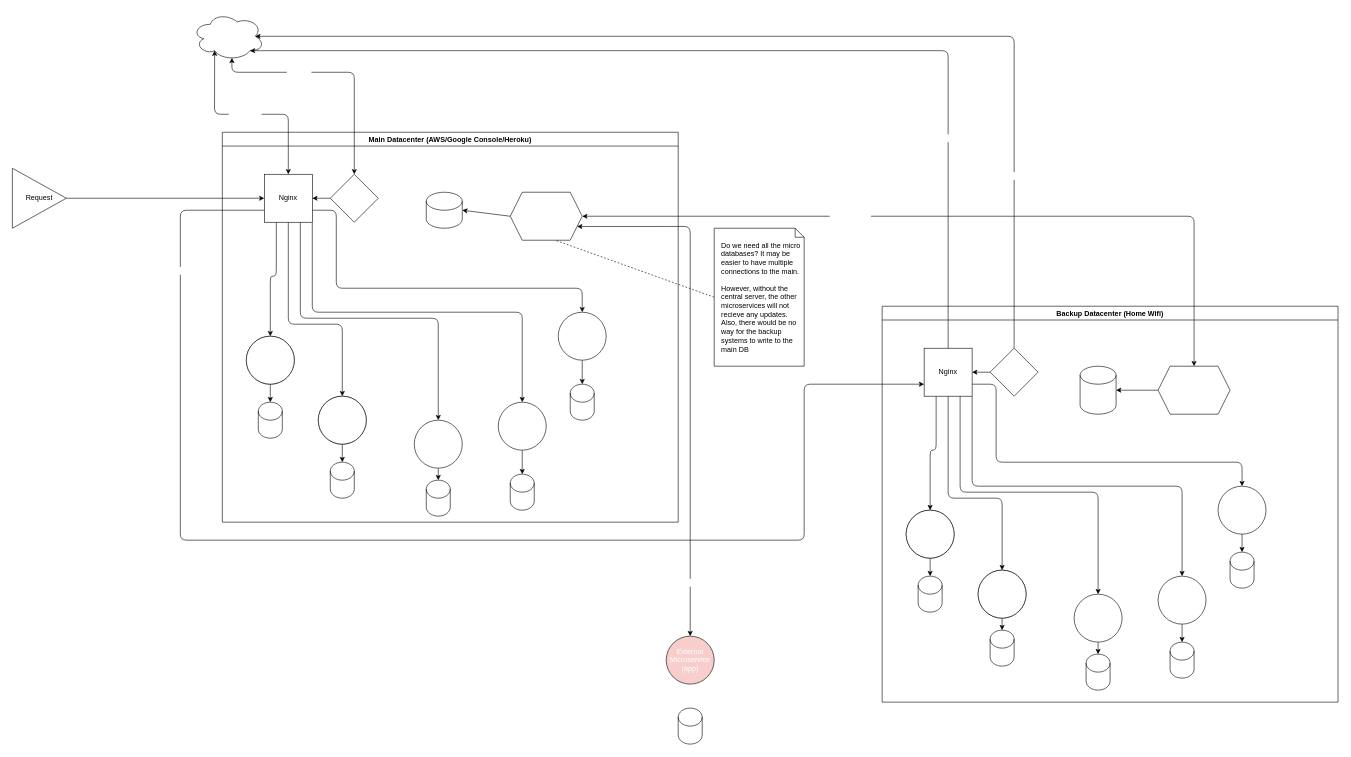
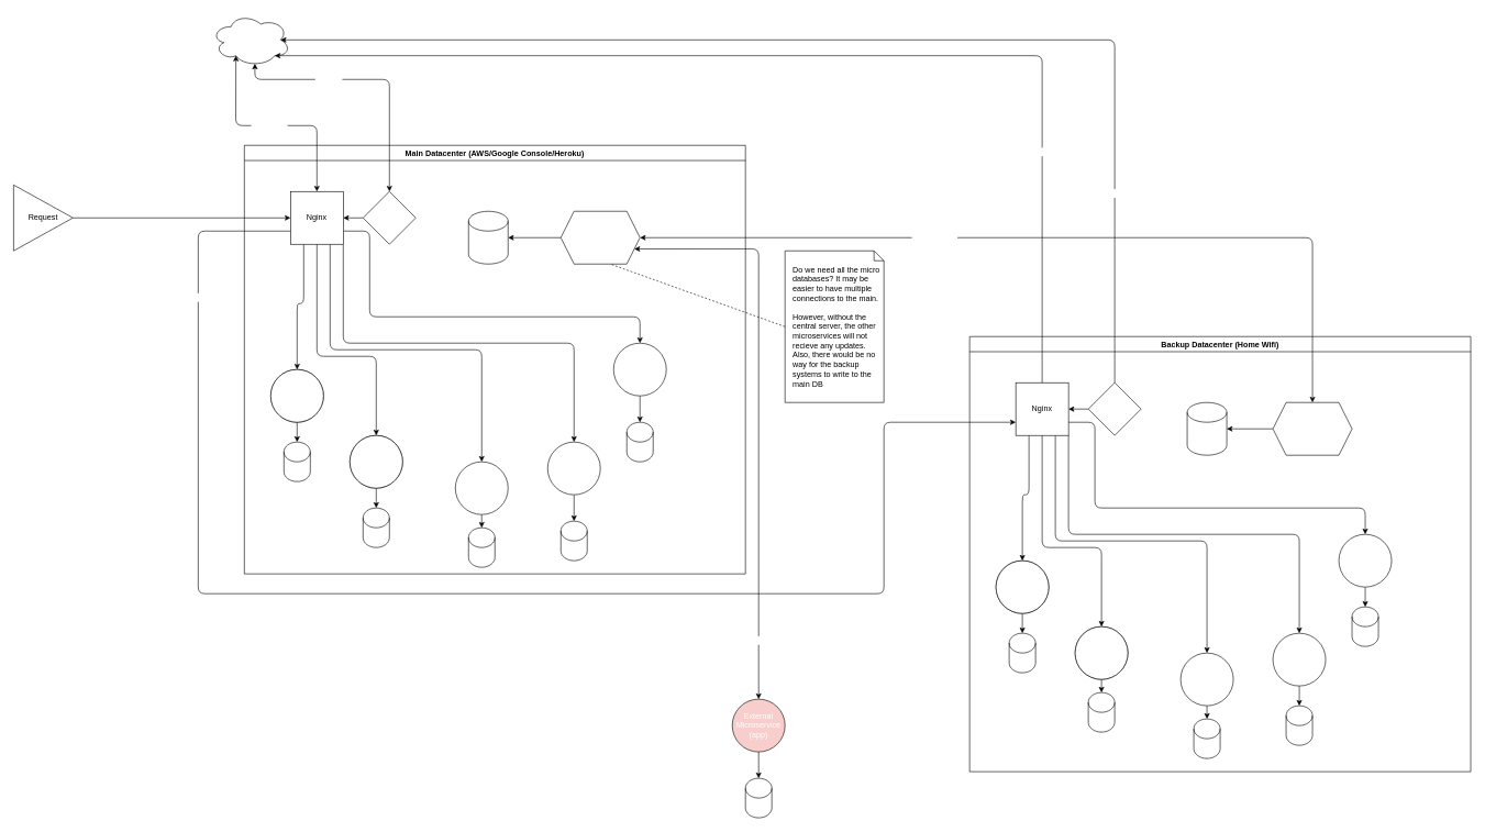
- <mxCell id="25" value="Main DB" style="shape=cylinder3;whiteSpace=wrap;html=1;boundedLbl=1;backgroundOutline=1;size=15;fontColor=#FFFFFF;" parent="2" vertex="1"><mxGeometry x="340" y="100" width="60" height="60" as="geometry" /></mxCell>
+ <mxCell id="25" value="Main DB" style="shape=cylinder3;whiteSpace=wrap;html=1;boundedLbl=1;backgroundOutline=1;size=15;fontColor=#FFFFFF;" parent="2" vertex="1"><mxGeometry x="340" y="100" width="60" height="80" as="geometry" /></mxCell>
+ <mxCell id="77" style="edgeStyle=none;html=1;exitX=0.5;exitY=1;exitDx=0;exitDy=0;entryX=0.5;entryY=0;entryDx=0;entryDy=0;entryPerimeter=0;fontColor=#FFFFFF;" parent="1" source="78" target="79" edge="1"><mxGeometry relative="1" as="geometry" /></mxCell>
